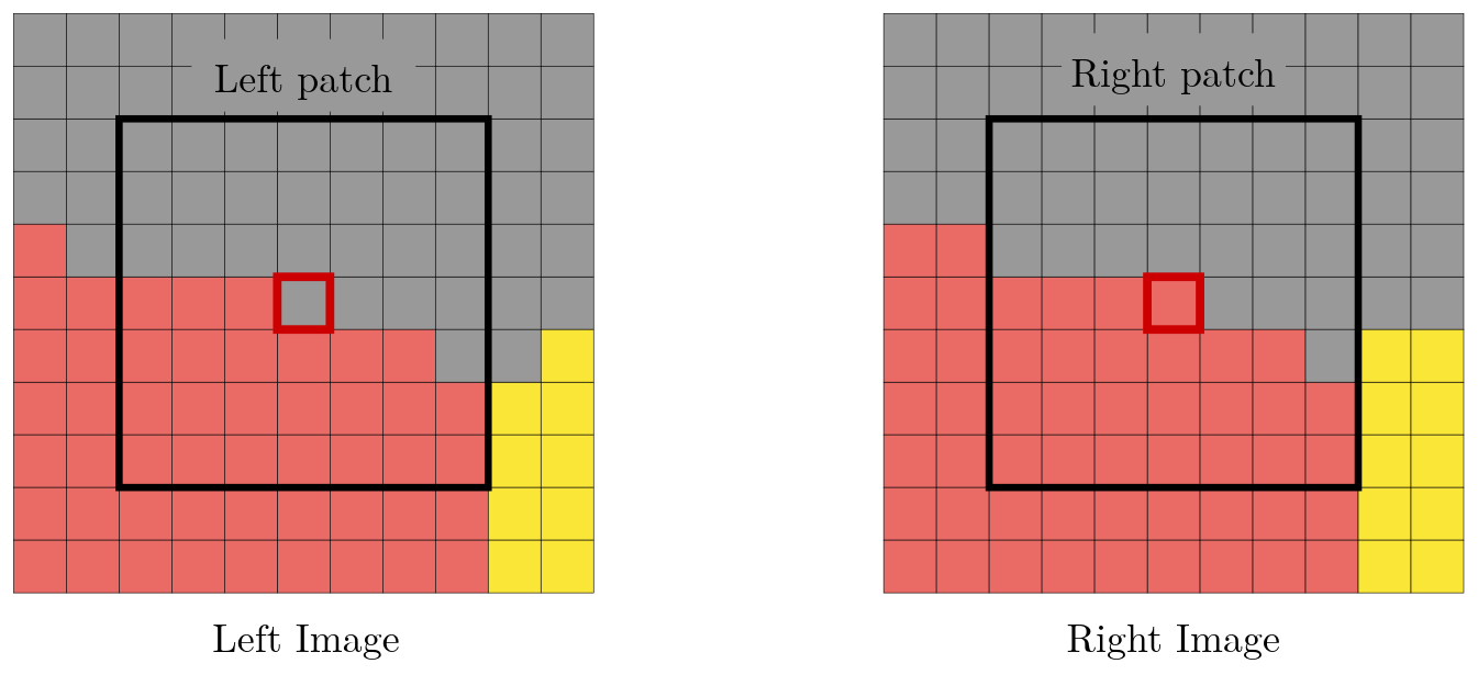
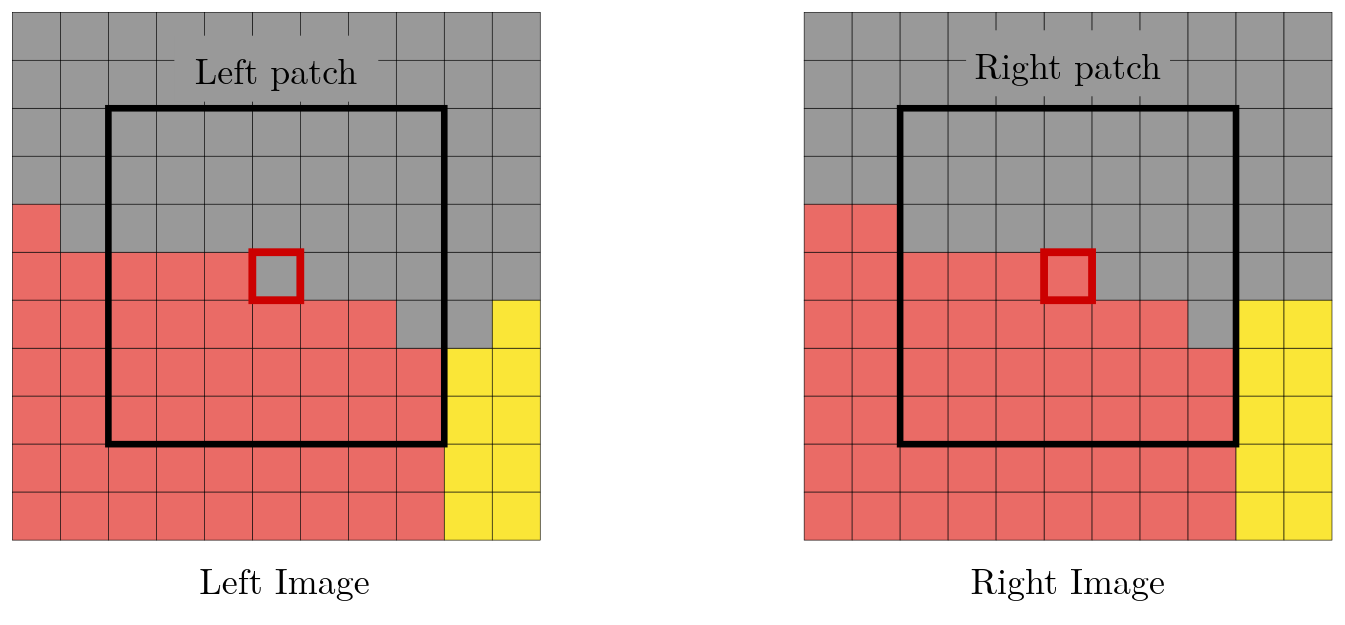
- <mxCell id="246" value="&lt;font face=&quot;Latin Modern Roman&quot; style=&quot;font-size: 60px;&quot;&gt;Left Image&lt;/font&gt;" style="text;html=1;strokeColor=none;fillColor=none;align=center;verticalAlign=middle;whiteSpace=wrap;rounded=0;" parent="1" vertex="1"><mxGeometry x="294" y="910" width="340" height="110" as="geometry" /></mxCell>
+ <mxCell id="246" value="&lt;font face=&quot;Latin Modern Roman&quot; style=&quot;font-size: 60px;&quot;&gt;Left Image&lt;/font&gt;" style="text;html=1;strokeColor=none;fillColor=none;align=center;verticalAlign=middle;whiteSpace=wrap;rounded=0;" parent="1" vertex="1"><mxGeometry x="304" y="910" width="340" height="110" as="geometry" /></mxCell>
